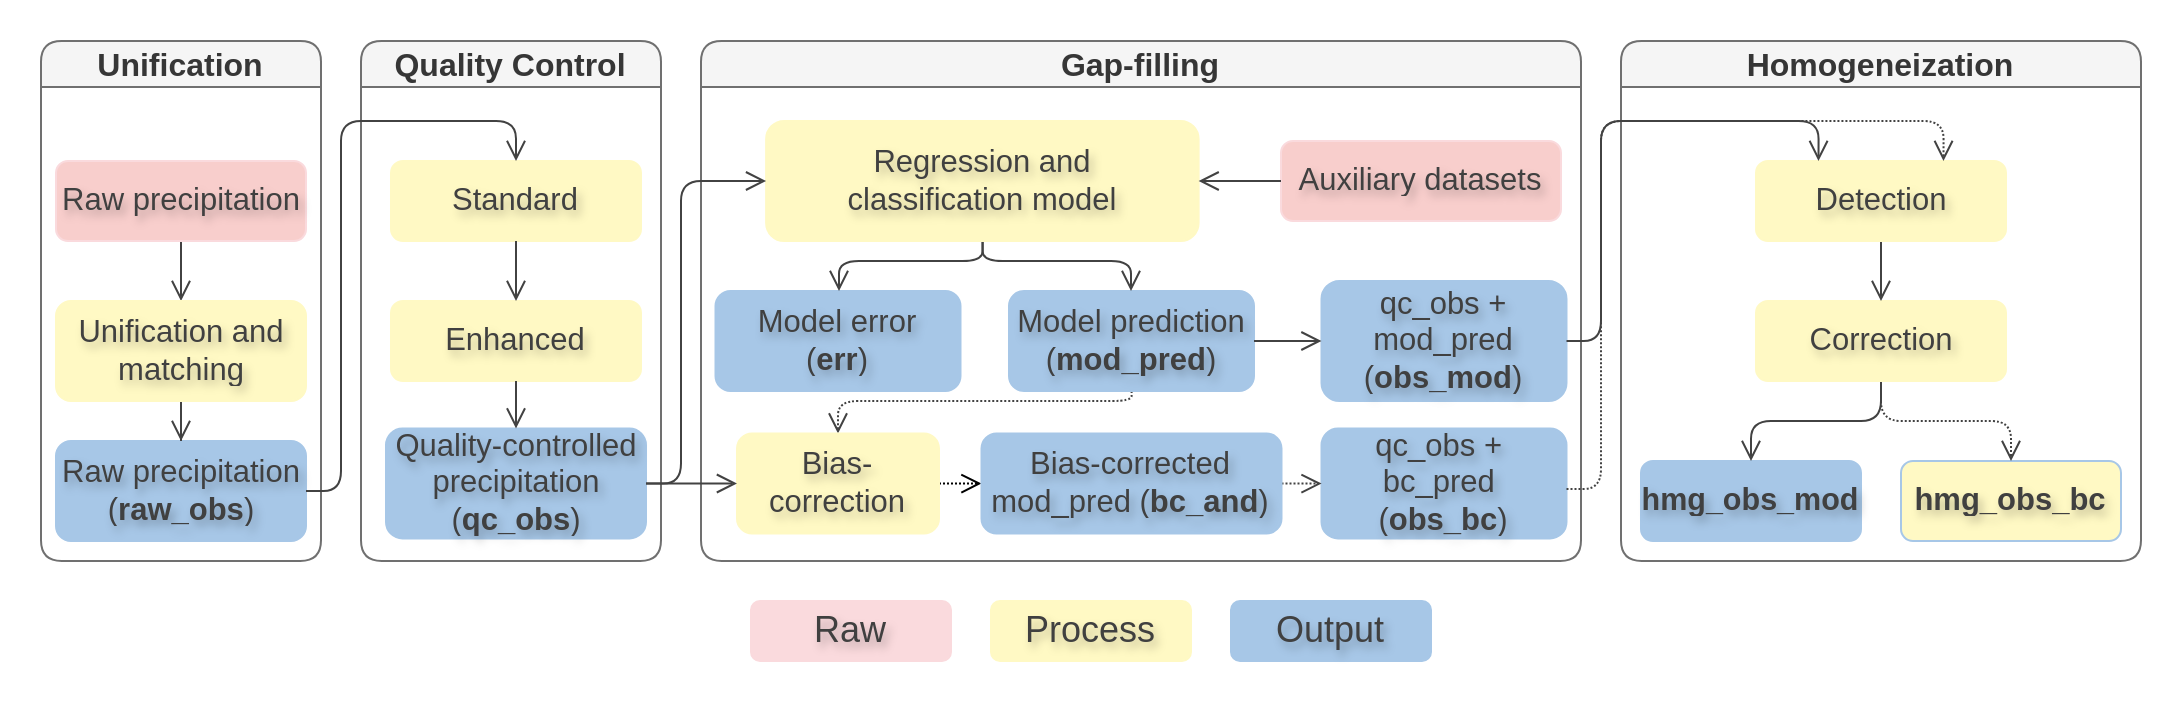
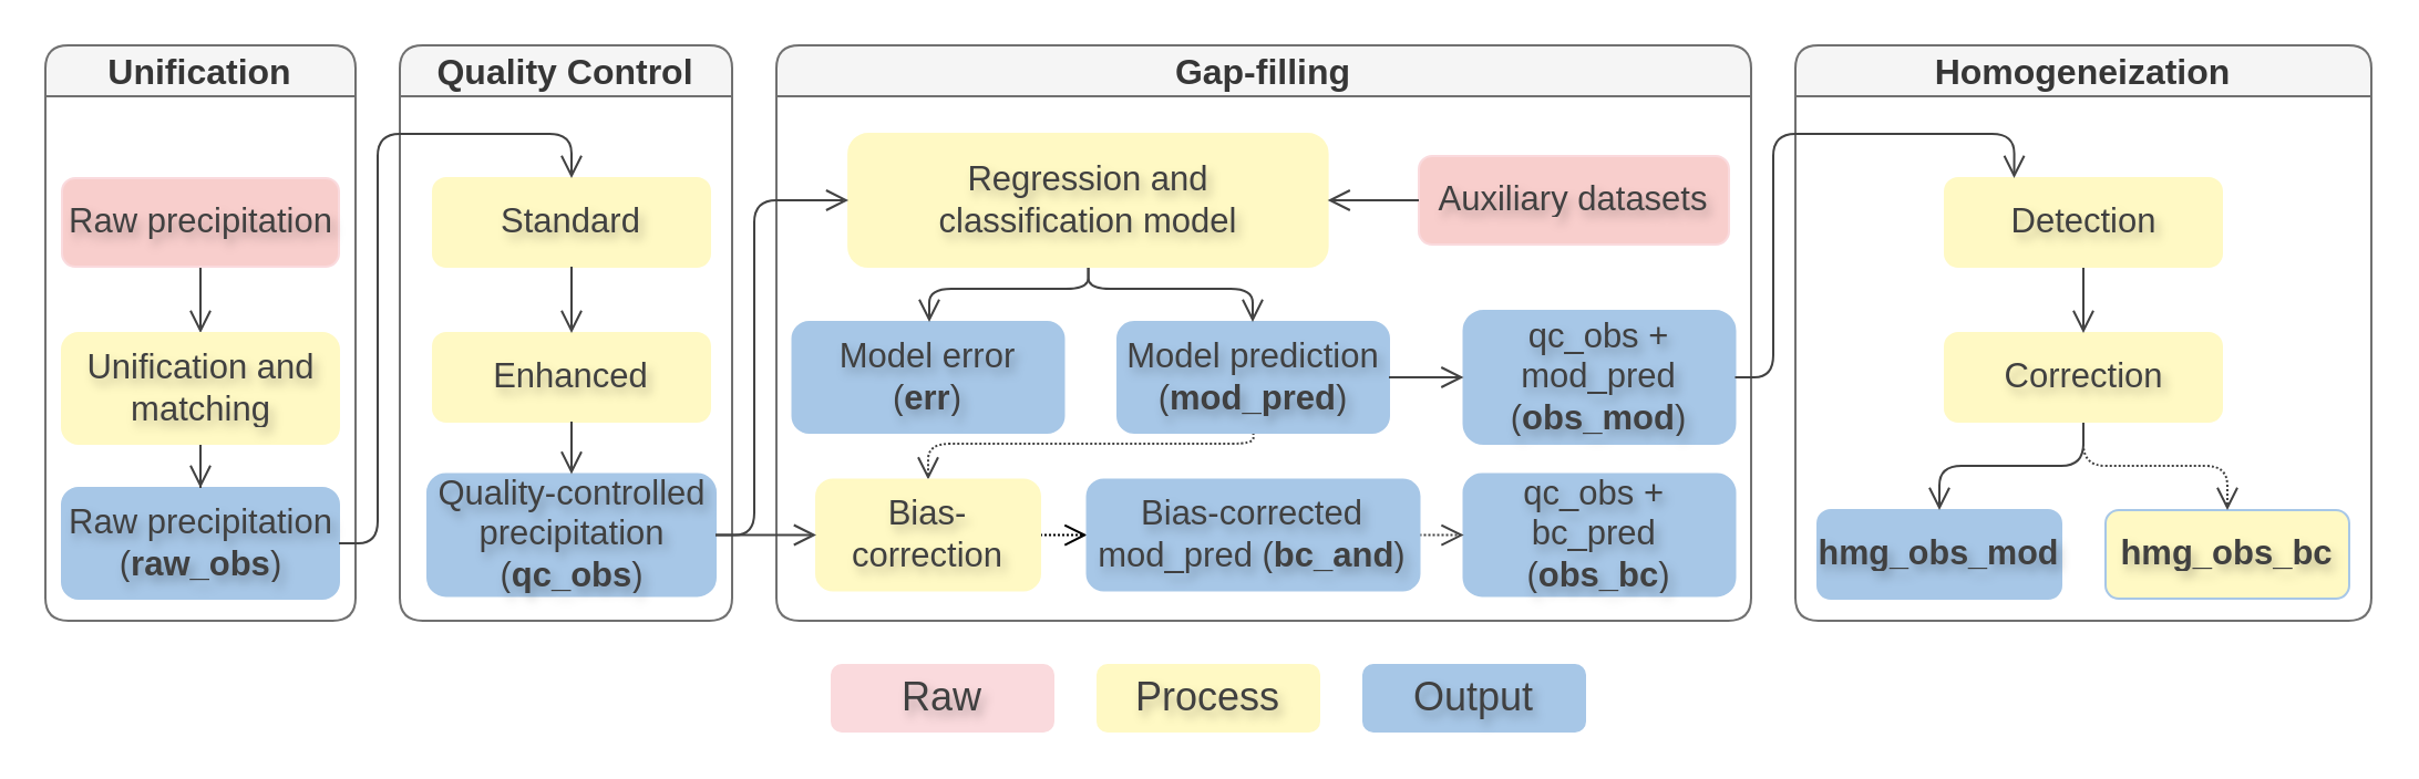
- <mxCell id="40" style="edgeStyle=orthogonalEdgeStyle;rounded=1;orthogonalLoop=1;jettySize=auto;html=1;entryX=0.75;entryY=0;entryDx=0;entryDy=0;dashed=1;dashPattern=1 1;fontSize=15.5;fontColor=#545454;strokeColor=#424242;textShadow=1;labelBorderColor=none;labelBackgroundColor=none;endSize=8;endArrow=open;endFill=0;curved=0;" parent="1" source="3" target="25" edge="1"><mxGeometry relative="1" as="geometry"><Array as="points"><mxPoint x="800" y="244" /><mxPoint x="800" y="60" /><mxPoint x="971" y="60" /></Array></mxGeometry></mxCell>
